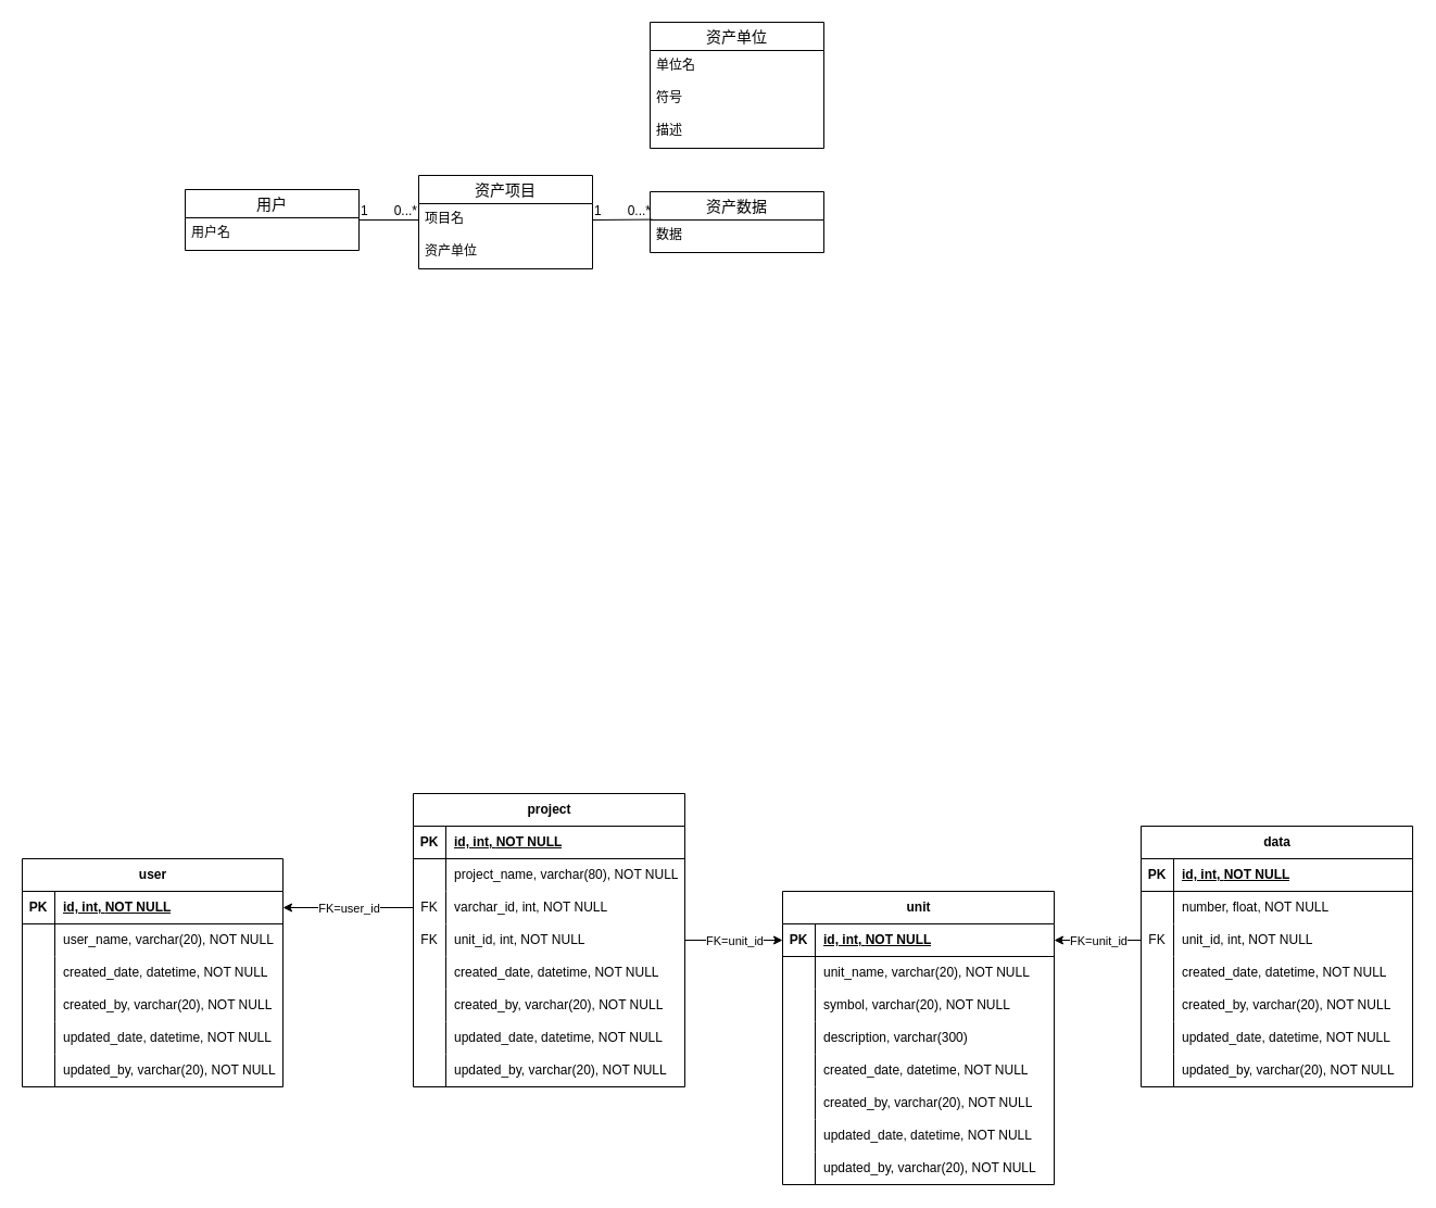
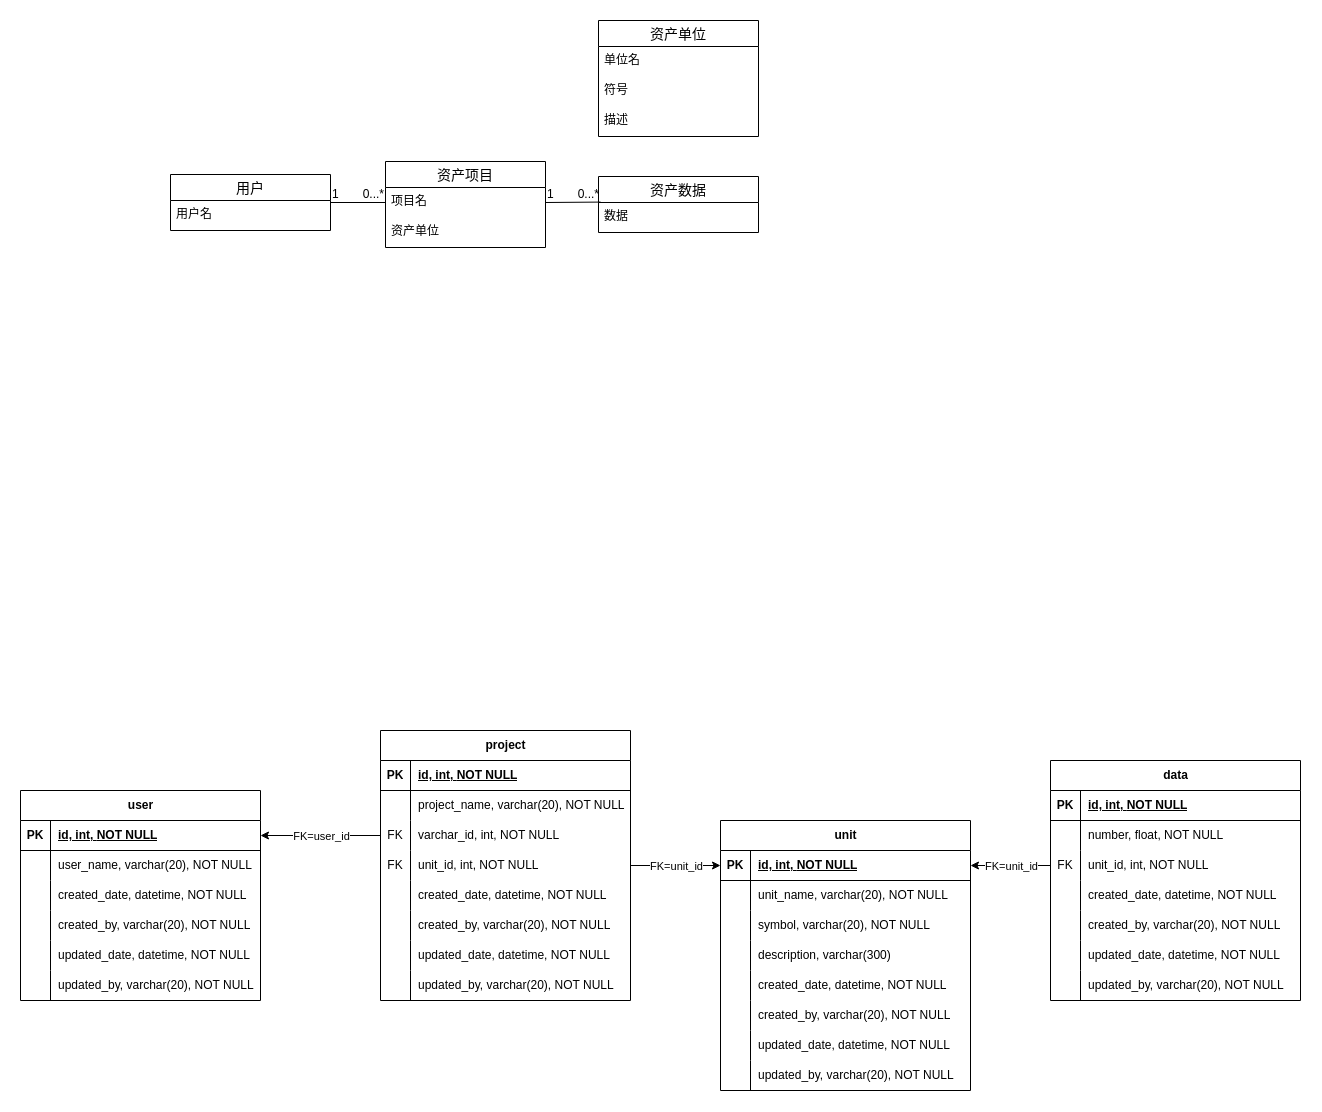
- <mxCell id="34" value="project_name,&amp;nbsp;&lt;span style=&quot;white-space: pre;&quot;&gt;varchar(80), NOT NULL&lt;/span&gt;" style="shape=partialRectangle;connectable=0;fillColor=none;top=0;left=0;bottom=0;right=0;align=left;spacingLeft=6;overflow=hidden;whiteSpace=wrap;html=1;" vertex="1" parent="32"><mxGeometry x="30" width="220" height="30" as="geometry"><mxRectangle width="220" height="30" as="alternateBounds" /></mxGeometry></mxCell>
+ <mxCell id="34" value="project_name,&amp;nbsp;&lt;span style=&quot;white-space: pre;&quot;&gt;varchar(20), NOT NULL&lt;/span&gt;" style="shape=partialRectangle;connectable=0;fillColor=none;top=0;left=0;bottom=0;right=0;align=left;spacingLeft=6;overflow=hidden;whiteSpace=wrap;html=1;" vertex="1" parent="32"><mxGeometry x="30" width="220" height="30" as="geometry"><mxRectangle width="220" height="30" as="alternateBounds" /></mxGeometry></mxCell>
